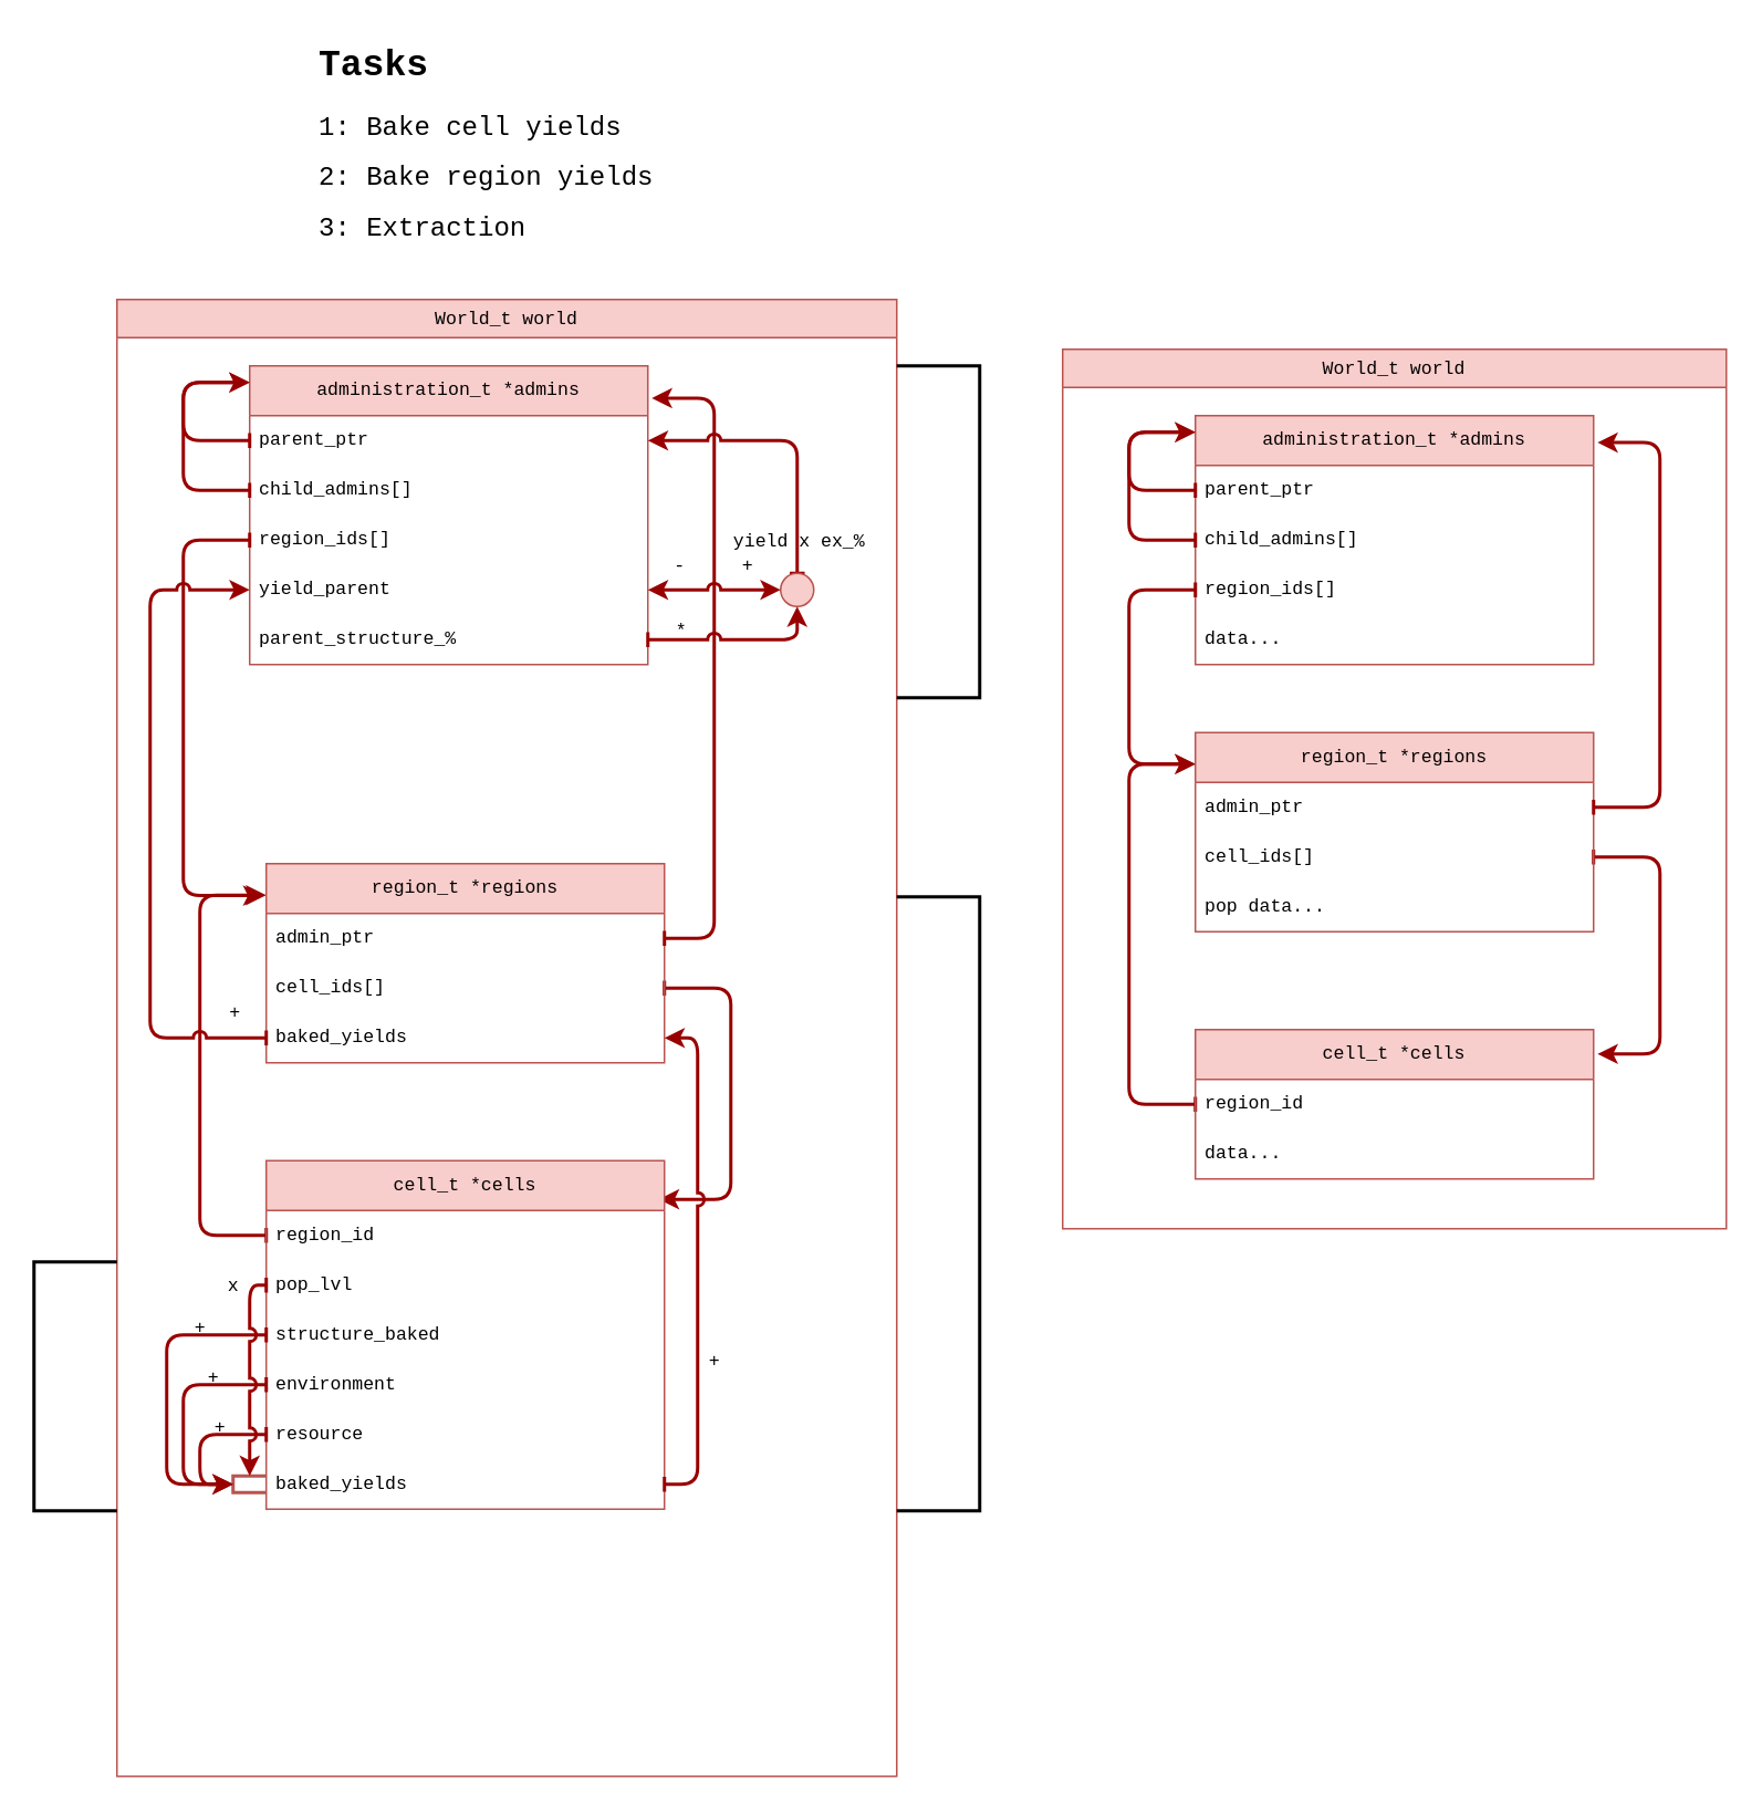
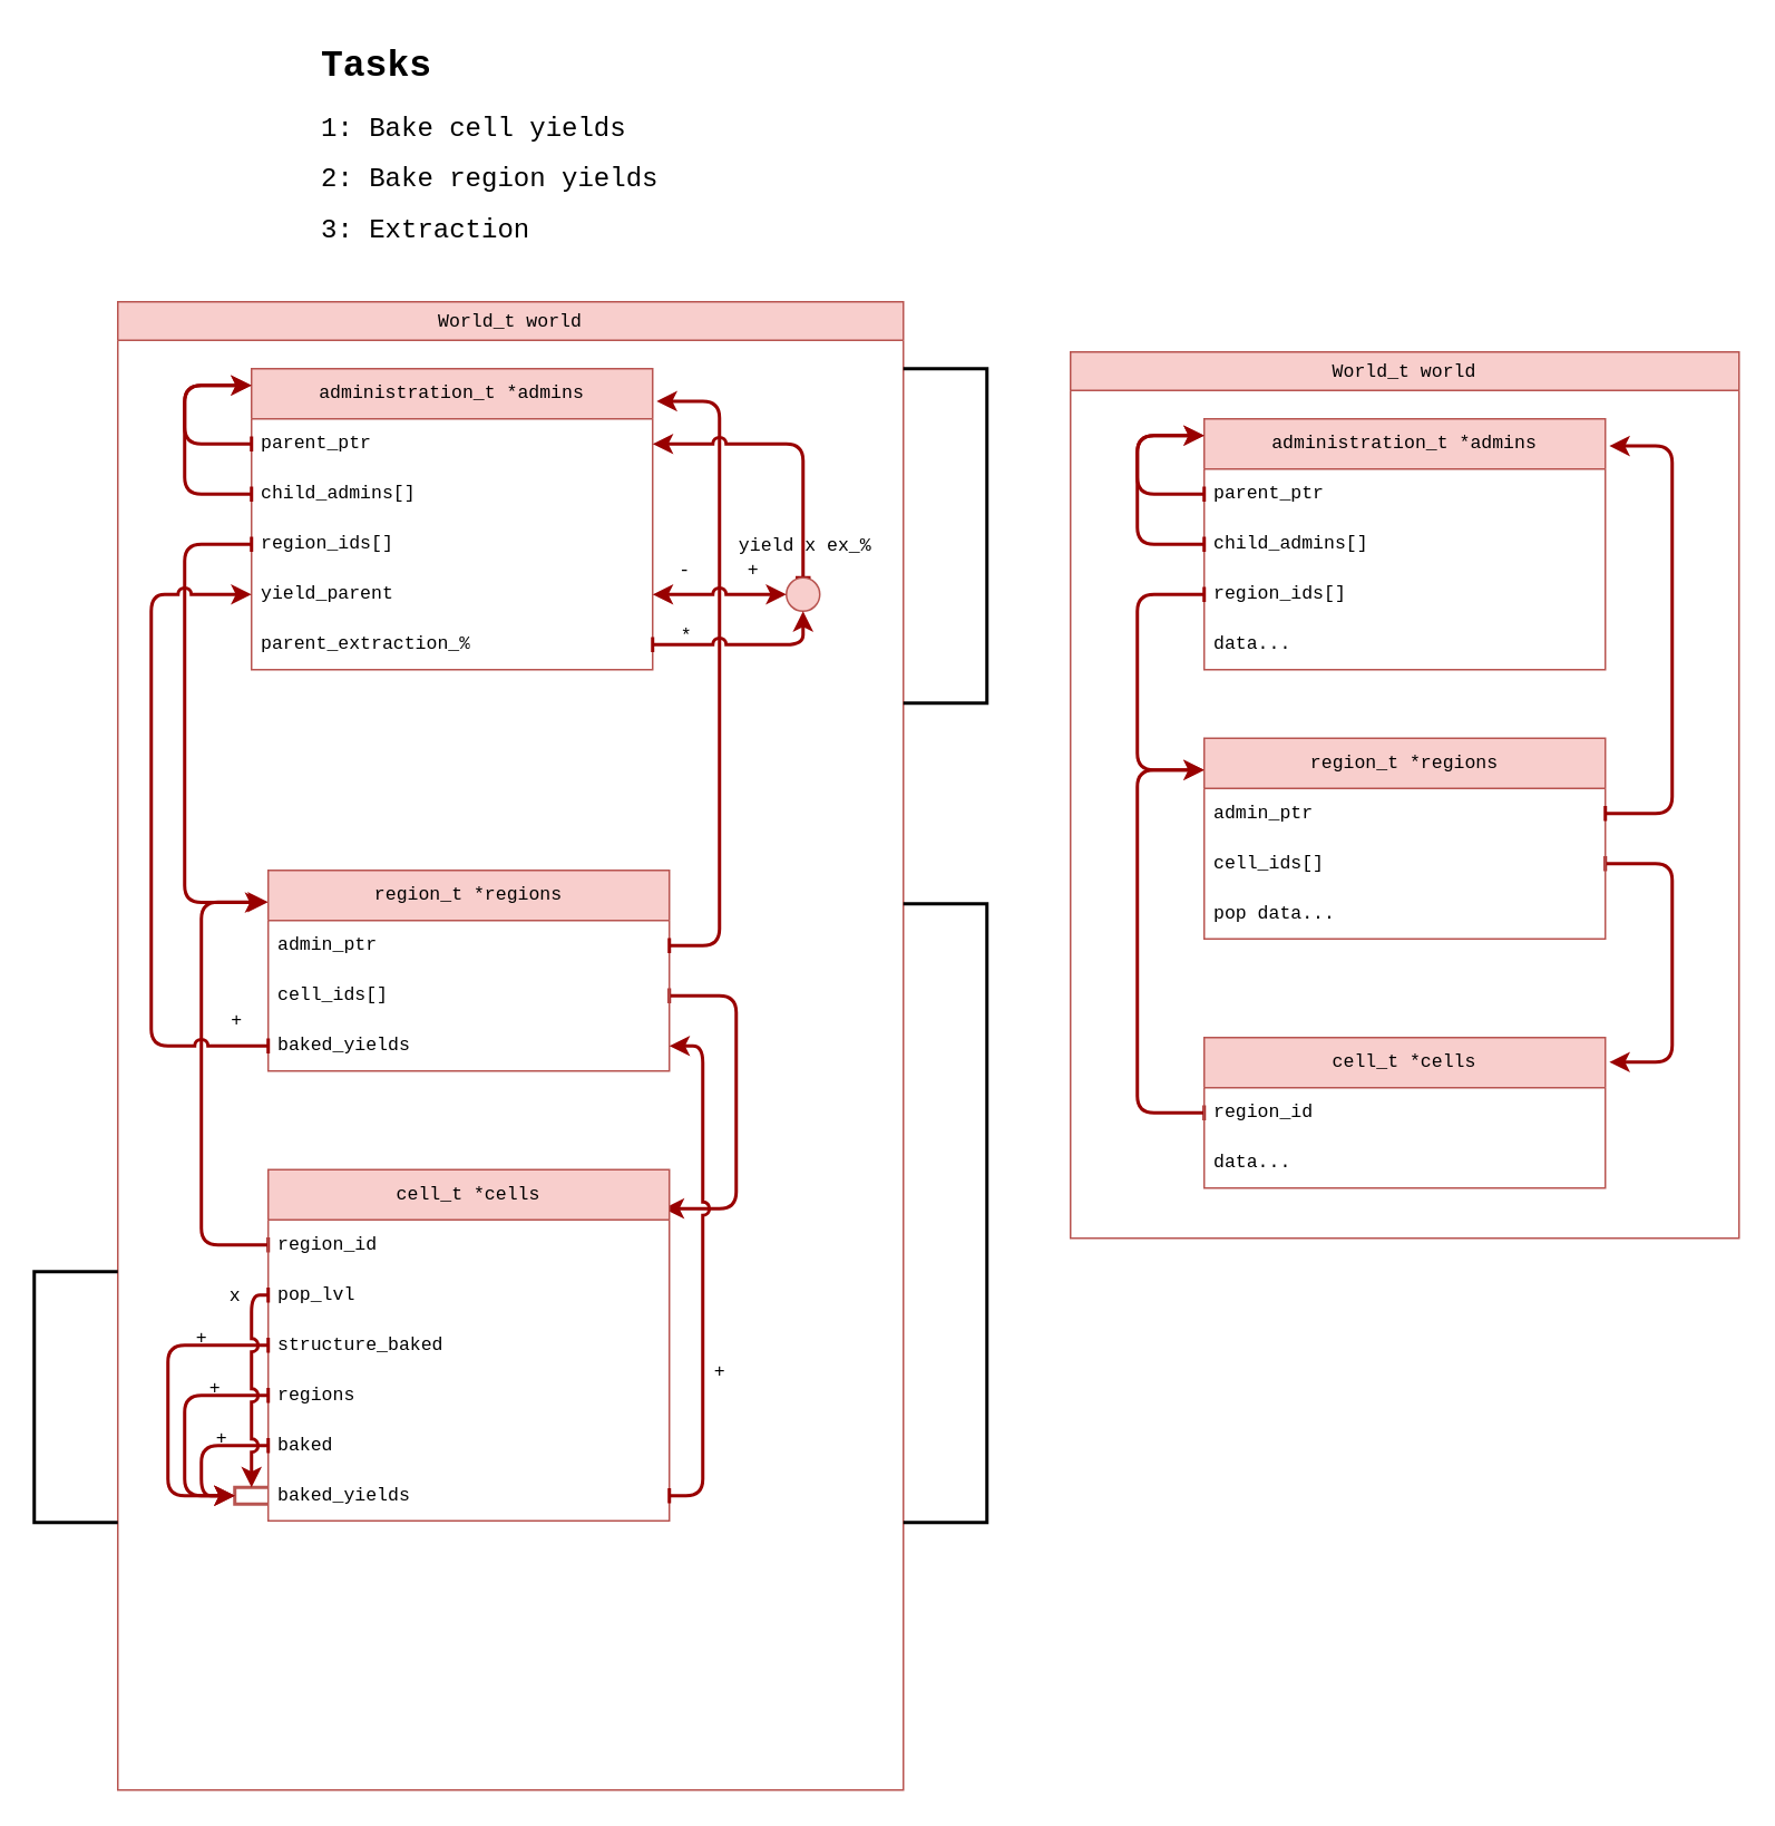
- <mxCell id="44" value="parent_structure_%" style="text;strokeColor=none;fillColor=none;align=left;verticalAlign=middle;spacingLeft=4;spacingRight=4;overflow=hidden;points=[[0,0.5],[1,0.5]];portConstraint=eastwest;rotatable=0;whiteSpace=wrap;html=1;fontFamily=Courier New;fontSize=11;fontColor=default;labelBackgroundColor=default;" vertex="1" parent="37"><mxGeometry y="150" width="240" height="30" as="geometry" /></mxCell>
+ <mxCell id="44" value="parent_extraction_%" style="text;strokeColor=none;fillColor=none;align=left;verticalAlign=middle;spacingLeft=4;spacingRight=4;overflow=hidden;points=[[0,0.5],[1,0.5]];portConstraint=eastwest;rotatable=0;whiteSpace=wrap;html=1;fontFamily=Courier New;fontSize=11;fontColor=default;labelBackgroundColor=default;" vertex="1" parent="37"><mxGeometry y="150" width="240" height="30" as="geometry" /></mxCell>
- <mxCell id="34" value="environment" style="text;strokeColor=none;fillColor=none;align=left;verticalAlign=middle;spacingLeft=4;spacingRight=4;overflow=hidden;points=[[0,0.5],[1,0.5]];portConstraint=eastwest;rotatable=0;whiteSpace=wrap;html=1;fontFamily=Courier New;fontSize=11;fontColor=default;labelBackgroundColor=default;" vertex="1" parent="30"><mxGeometry y="120" width="240" height="30" as="geometry" /></mxCell>
+ <mxCell id="34" value="regions" style="text;strokeColor=none;fillColor=none;align=left;verticalAlign=middle;spacingLeft=4;spacingRight=4;overflow=hidden;points=[[0,0.5],[1,0.5]];portConstraint=eastwest;rotatable=0;whiteSpace=wrap;html=1;fontFamily=Courier New;fontSize=11;fontColor=default;labelBackgroundColor=default;" vertex="1" parent="30"><mxGeometry y="120" width="240" height="30" as="geometry" /></mxCell>
- <mxCell id="35" value="resource" style="text;strokeColor=none;fillColor=none;align=left;verticalAlign=middle;spacingLeft=4;spacingRight=4;overflow=hidden;points=[[0,0.5],[1,0.5]];portConstraint=eastwest;rotatable=0;whiteSpace=wrap;html=1;fontFamily=Courier New;fontSize=11;fontColor=default;labelBackgroundColor=default;" vertex="1" parent="30"><mxGeometry y="150" width="240" height="30" as="geometry" /></mxCell>
+ <mxCell id="35" value="baked" style="text;strokeColor=none;fillColor=none;align=left;verticalAlign=middle;spacingLeft=4;spacingRight=4;overflow=hidden;points=[[0,0.5],[1,0.5]];portConstraint=eastwest;rotatable=0;whiteSpace=wrap;html=1;fontFamily=Courier New;fontSize=11;fontColor=default;labelBackgroundColor=default;" vertex="1" parent="30"><mxGeometry y="150" width="240" height="30" as="geometry" /></mxCell>
